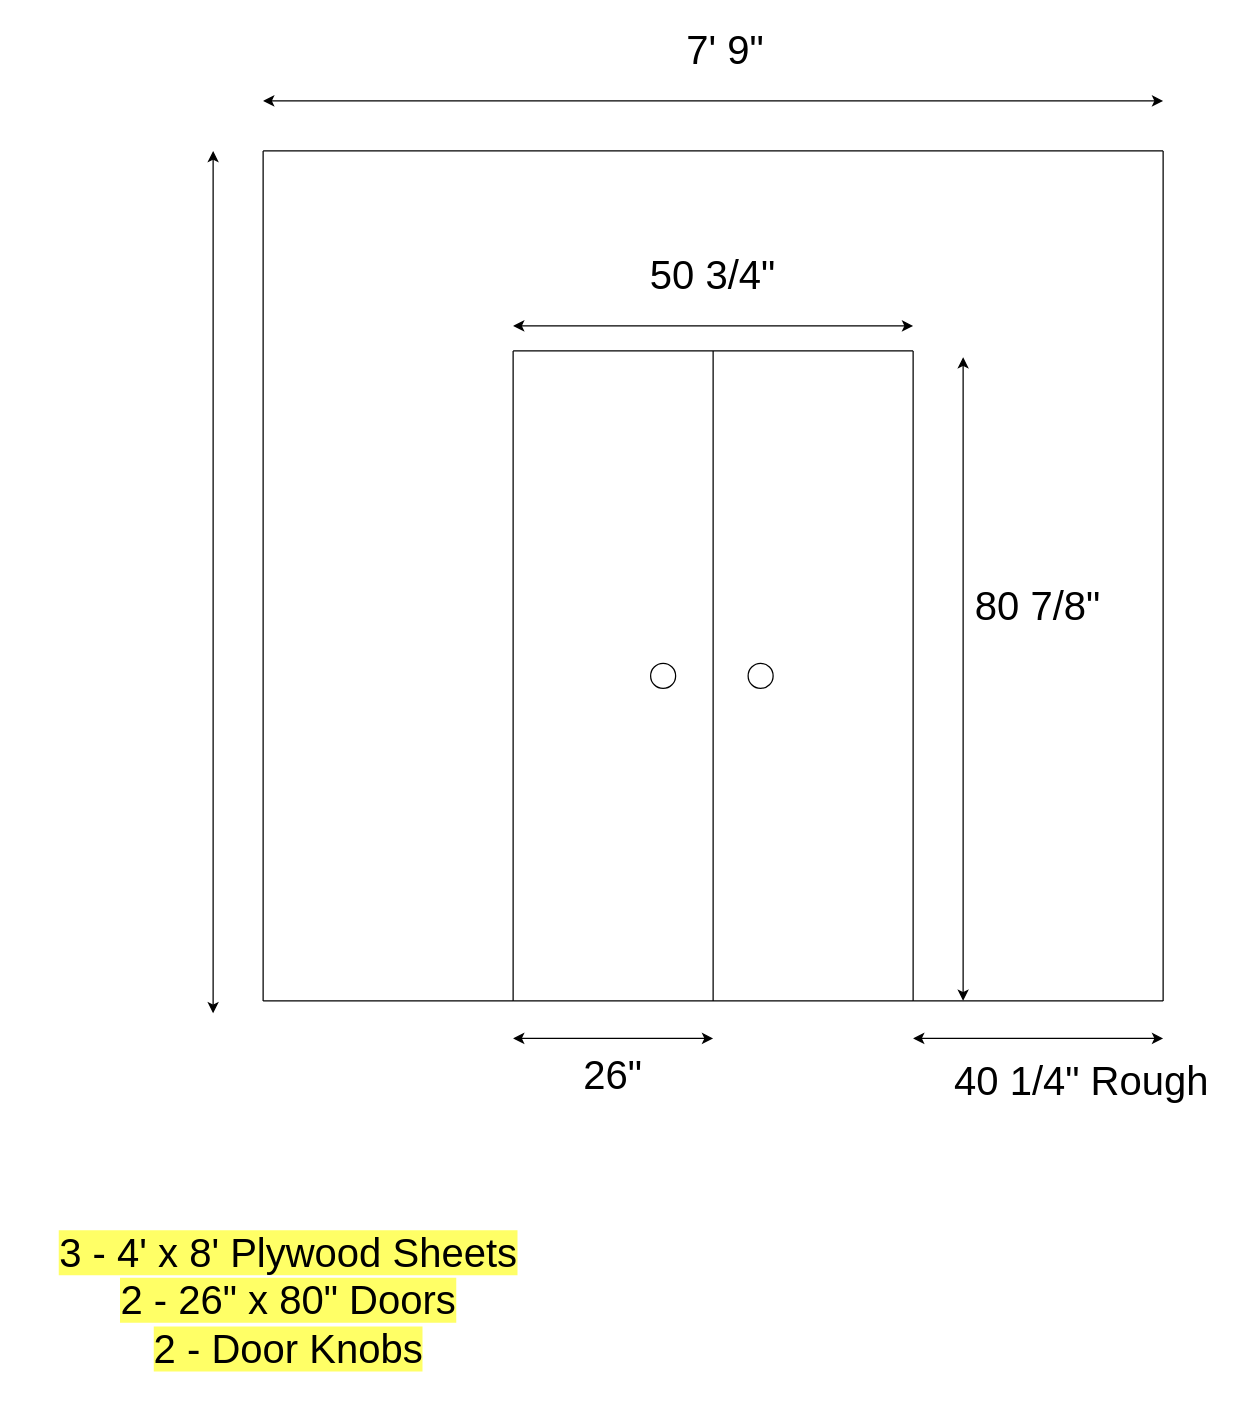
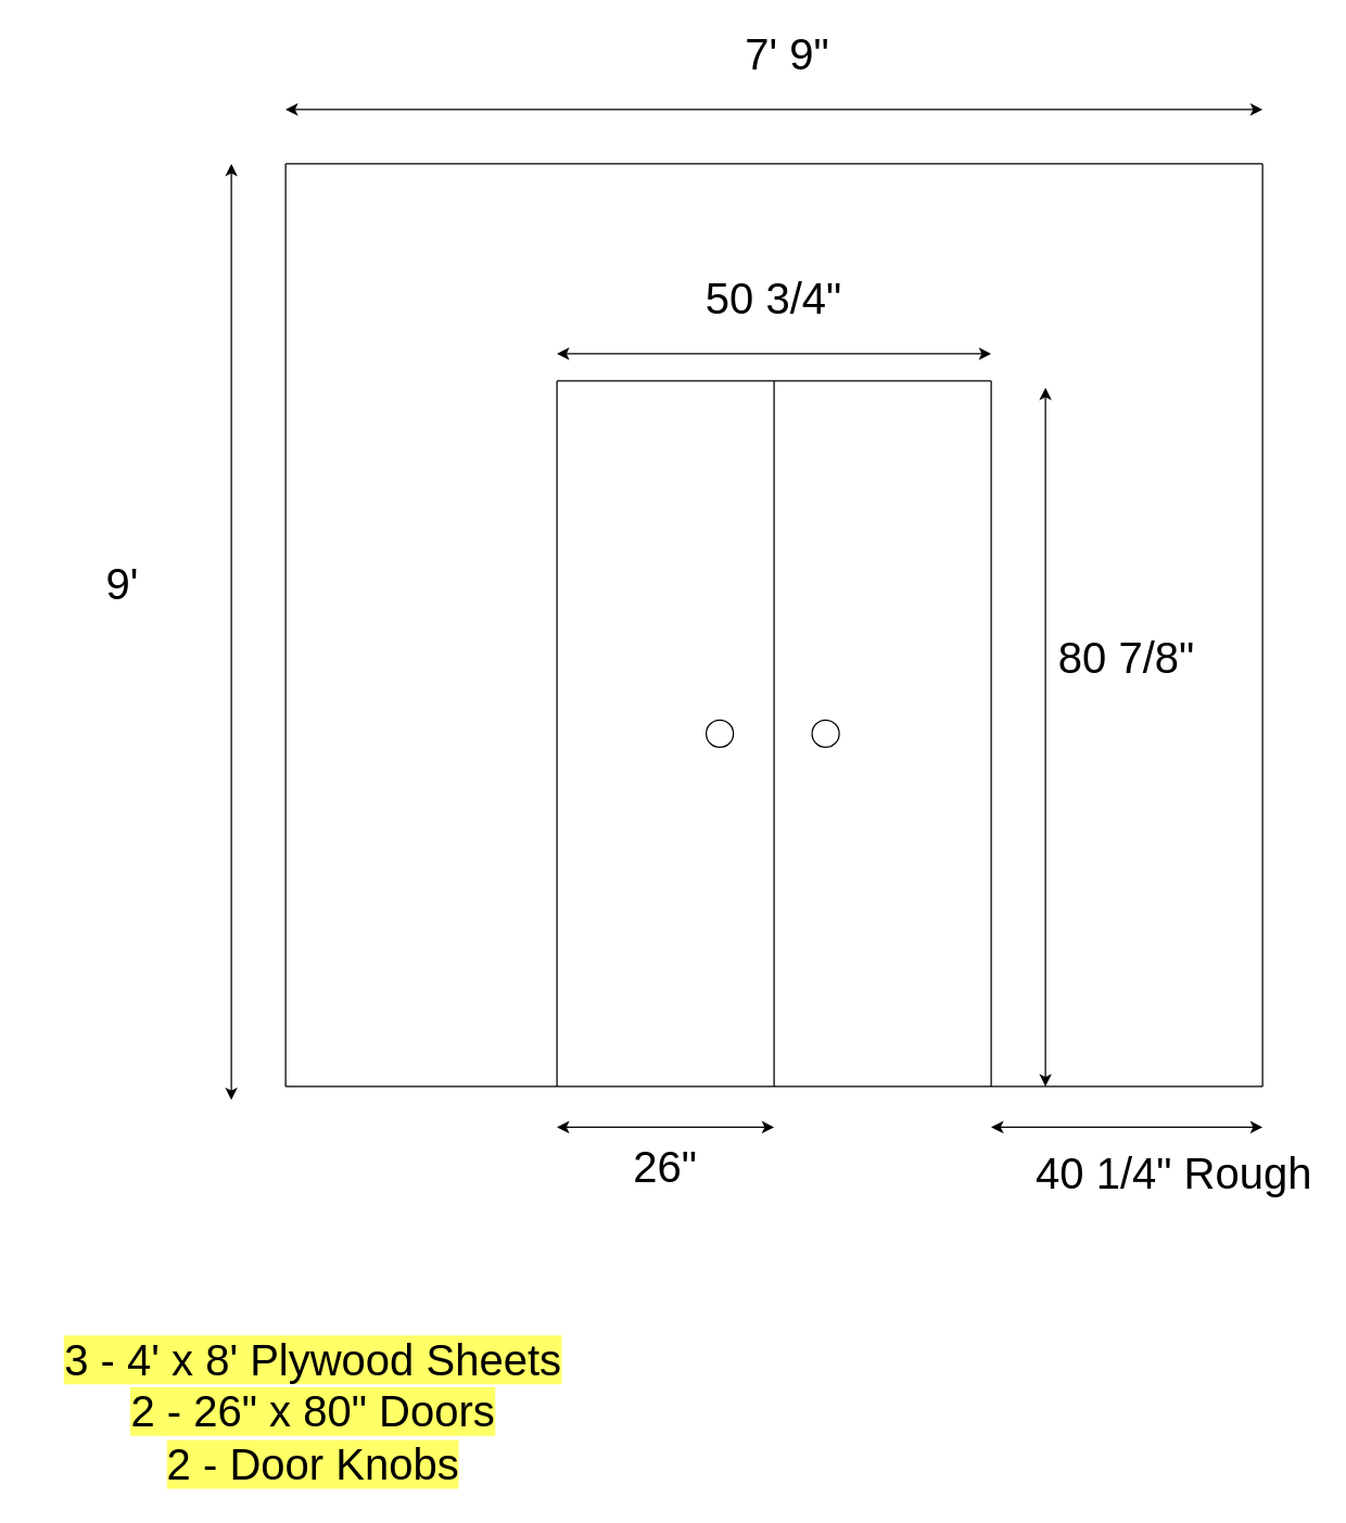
+ <mxCell id="22" value="9'" style="text;html=1;strokeColor=none;fillColor=none;align=center;verticalAlign=middle;whiteSpace=wrap;rounded=0;fontSize=32;" vertex="1" parent="1"><mxGeometry x="20" y="410" width="140" height="40" as="geometry" /></mxCell>
